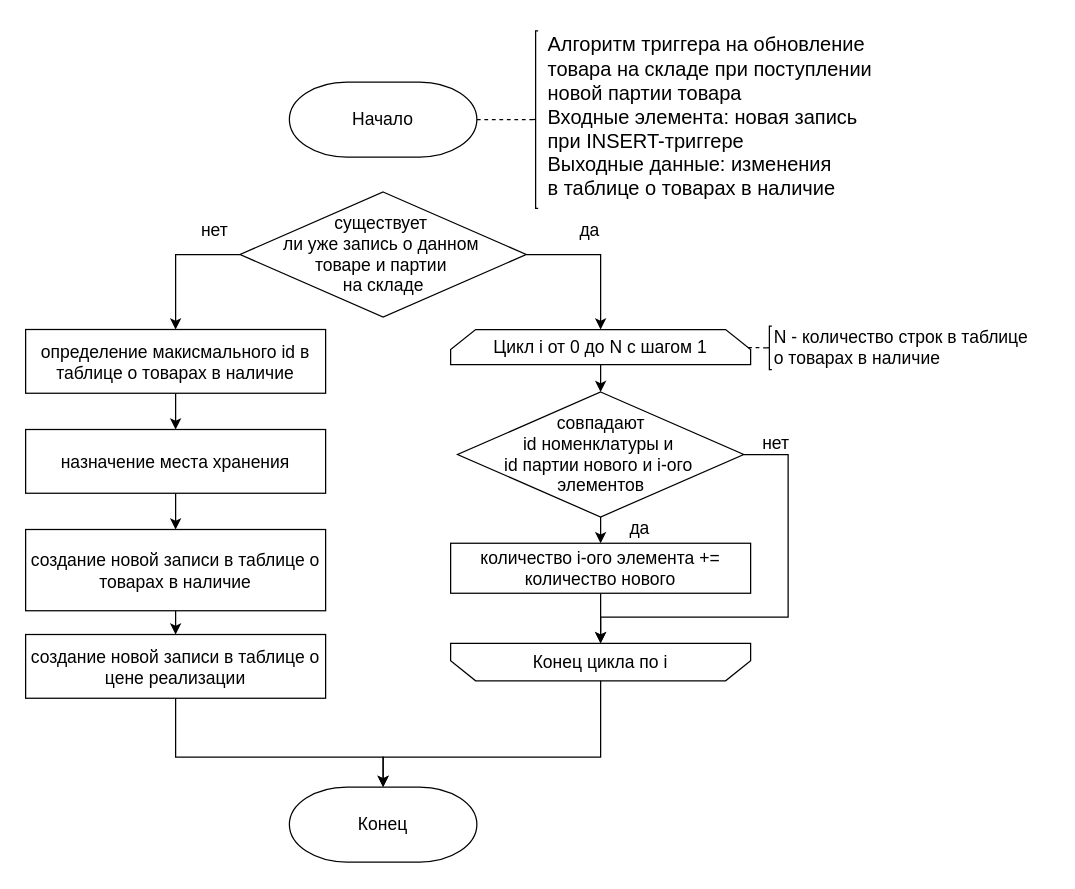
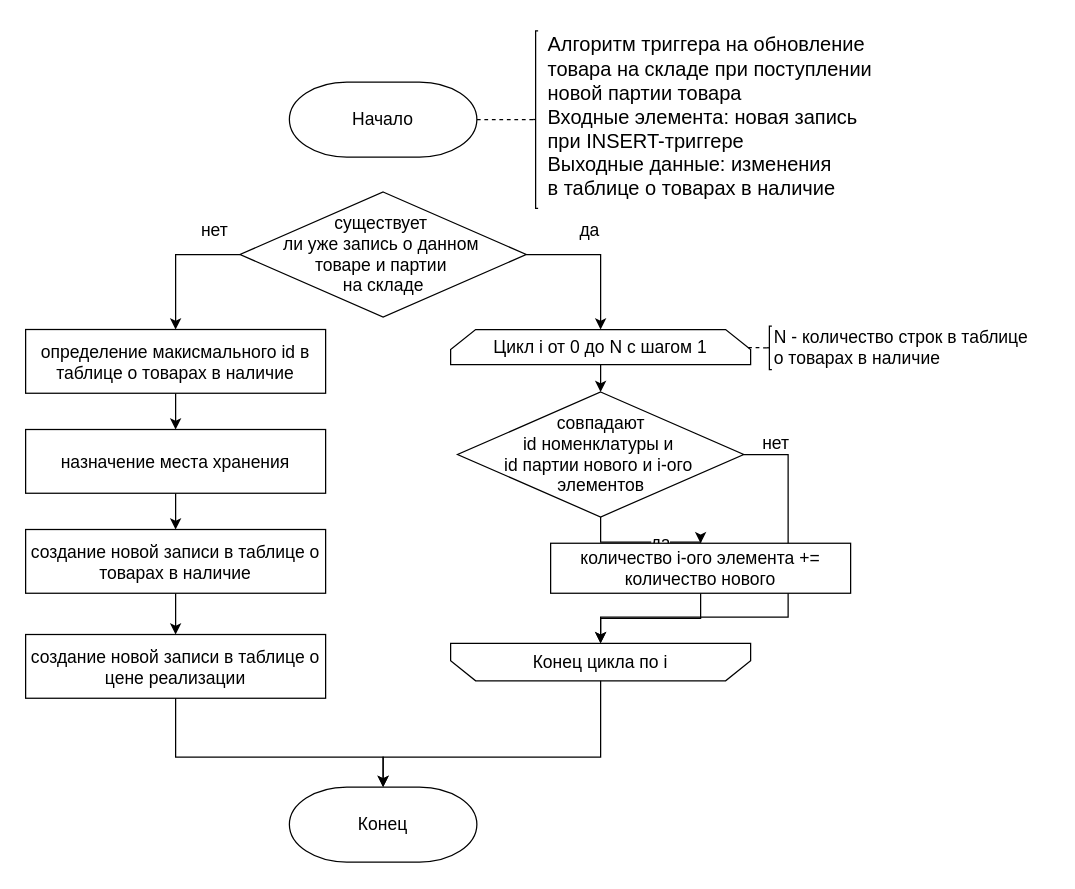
- <mxCell id="25" value="&lt;font style=&quot;font-size: 14px;&quot;&gt;количество i-ого элемента += количество нового&lt;/font&gt;" style="rounded=0;whiteSpace=wrap;html=1;" parent="1" vertex="1"><mxGeometry x="360" y="434" width="240" height="40" as="geometry" /></mxCell>
+ <mxCell id="25" value="&lt;font style=&quot;font-size: 14px;&quot;&gt;количество i-ого элемента += количество нового&lt;/font&gt;" style="rounded=0;whiteSpace=wrap;html=1;" parent="1" vertex="1"><mxGeometry x="440" y="434" width="240" height="40" as="geometry" /></mxCell>
- <mxCell id="7" value="&lt;font style=&quot;font-size: 14px;&quot;&gt;создание новой записи в таблице о товарах в наличие&lt;/font&gt;" style="rounded=0;whiteSpace=wrap;html=1;" parent="1" vertex="1"><mxGeometry x="20" y="423" width="240" height="65" as="geometry" /></mxCell>
+ <mxCell id="7" value="&lt;font style=&quot;font-size: 14px;&quot;&gt;создание новой записи в таблице о товарах в наличие&lt;/font&gt;" style="rounded=0;whiteSpace=wrap;html=1;" parent="1" vertex="1"><mxGeometry x="20" y="423" width="240" height="51" as="geometry" /></mxCell>
